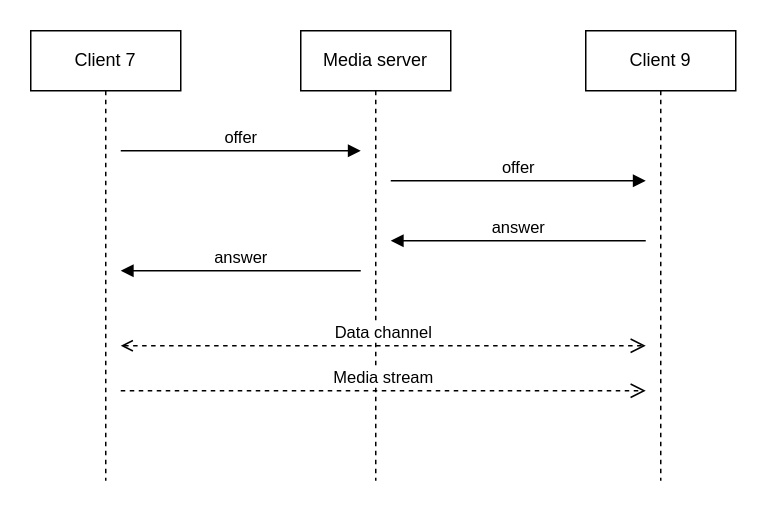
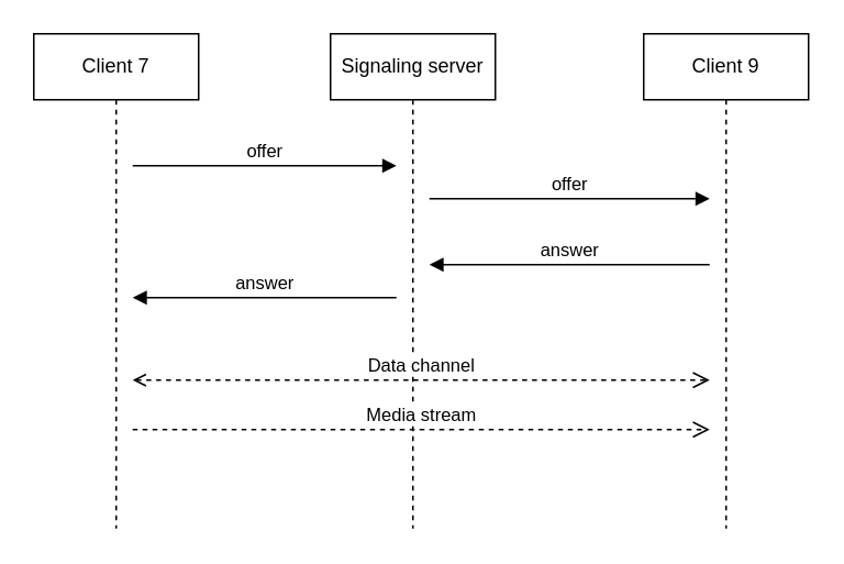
- <mxCell id="3" value="Media server" style="shape=umlLifeline;perimeter=lifelinePerimeter;whiteSpace=wrap;html=1;container=0;dropTarget=0;collapsible=0;recursiveResize=0;outlineConnect=0;portConstraint=eastwest;newEdgeStyle={&quot;edgeStyle&quot;:&quot;elbowEdgeStyle&quot;,&quot;elbow&quot;:&quot;vertical&quot;,&quot;curved&quot;:0,&quot;rounded&quot;:0};" parent="1" vertex="1"><mxGeometry x="200" y="20" width="100" height="300" as="geometry" /></mxCell>
+ <mxCell id="3" value="Signaling server" style="shape=umlLifeline;perimeter=lifelinePerimeter;whiteSpace=wrap;html=1;container=0;dropTarget=0;collapsible=0;recursiveResize=0;outlineConnect=0;portConstraint=eastwest;newEdgeStyle={&quot;edgeStyle&quot;:&quot;elbowEdgeStyle&quot;,&quot;elbow&quot;:&quot;vertical&quot;,&quot;curved&quot;:0,&quot;rounded&quot;:0};" parent="1" vertex="1"><mxGeometry x="200" y="20" width="100" height="300" as="geometry" /></mxCell>
